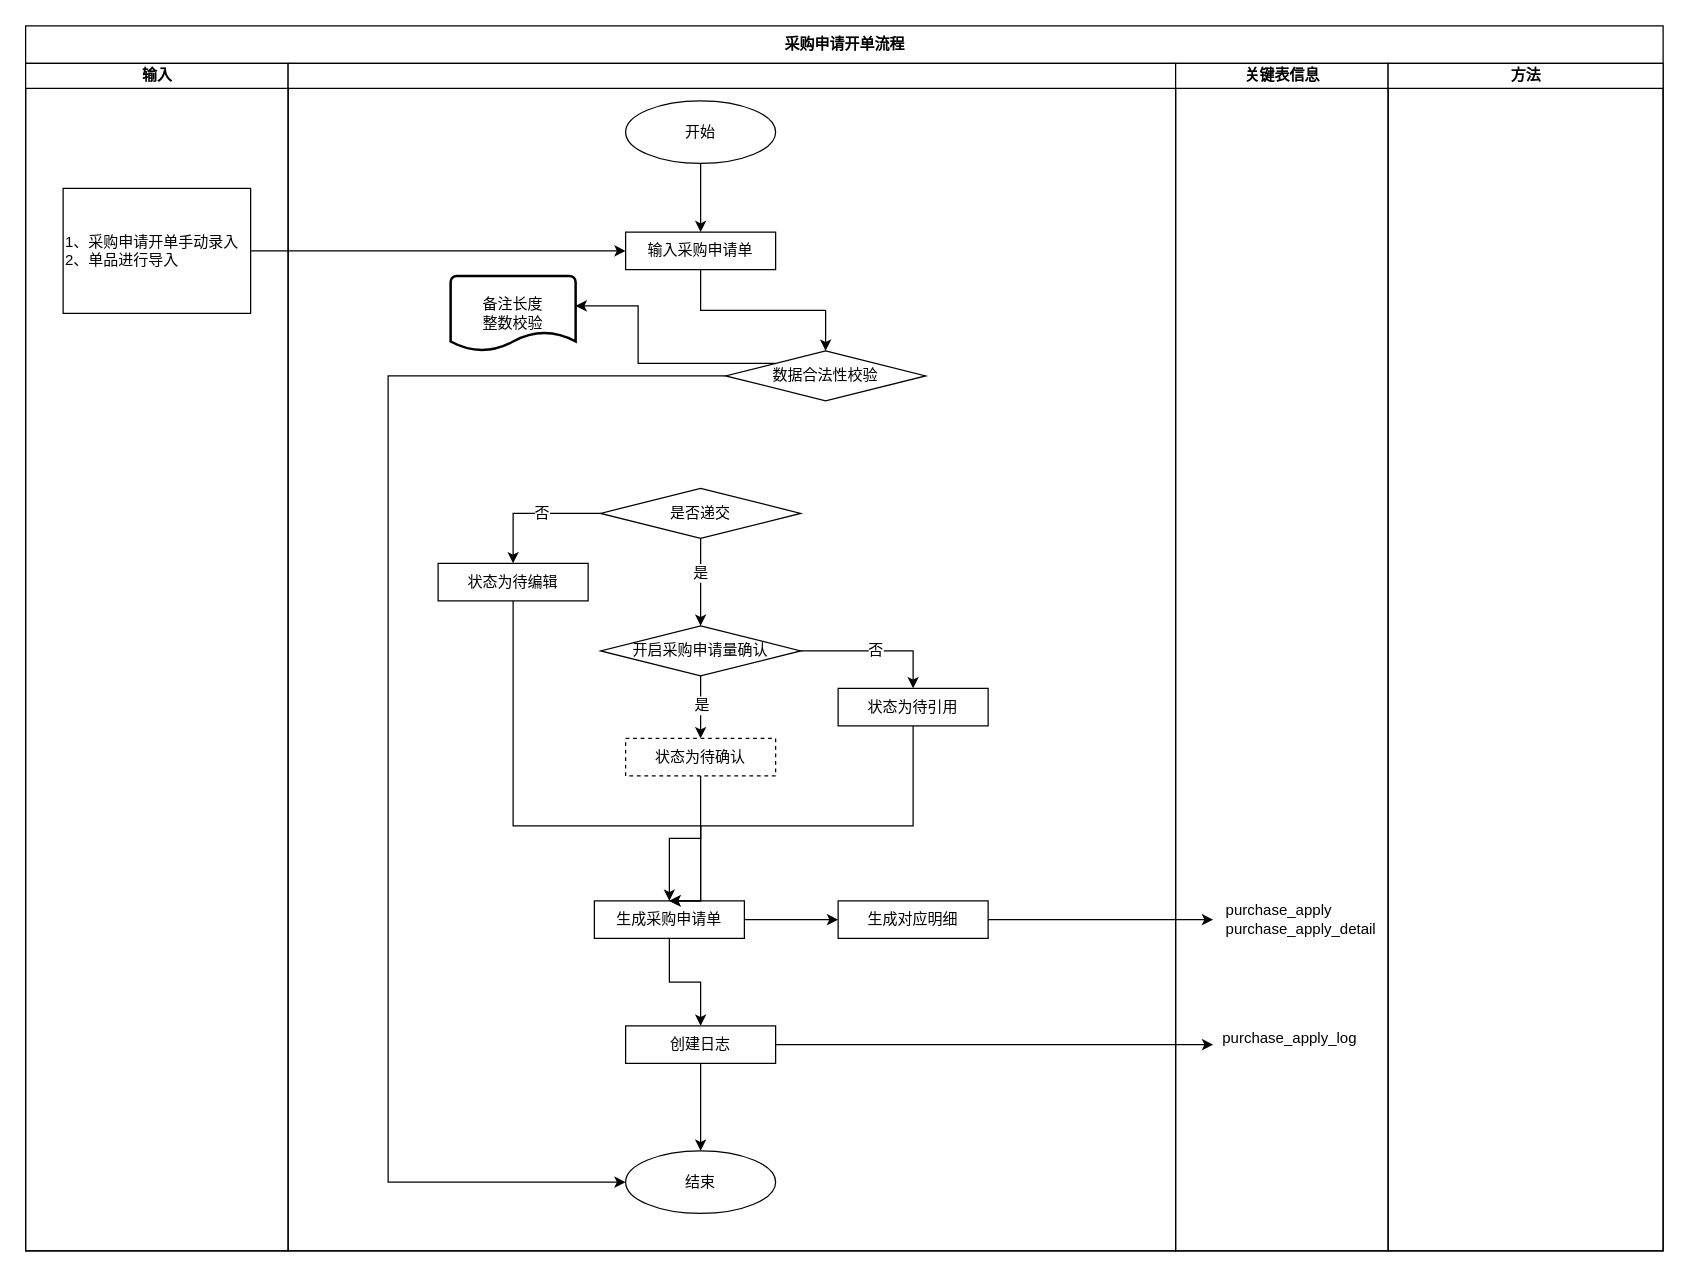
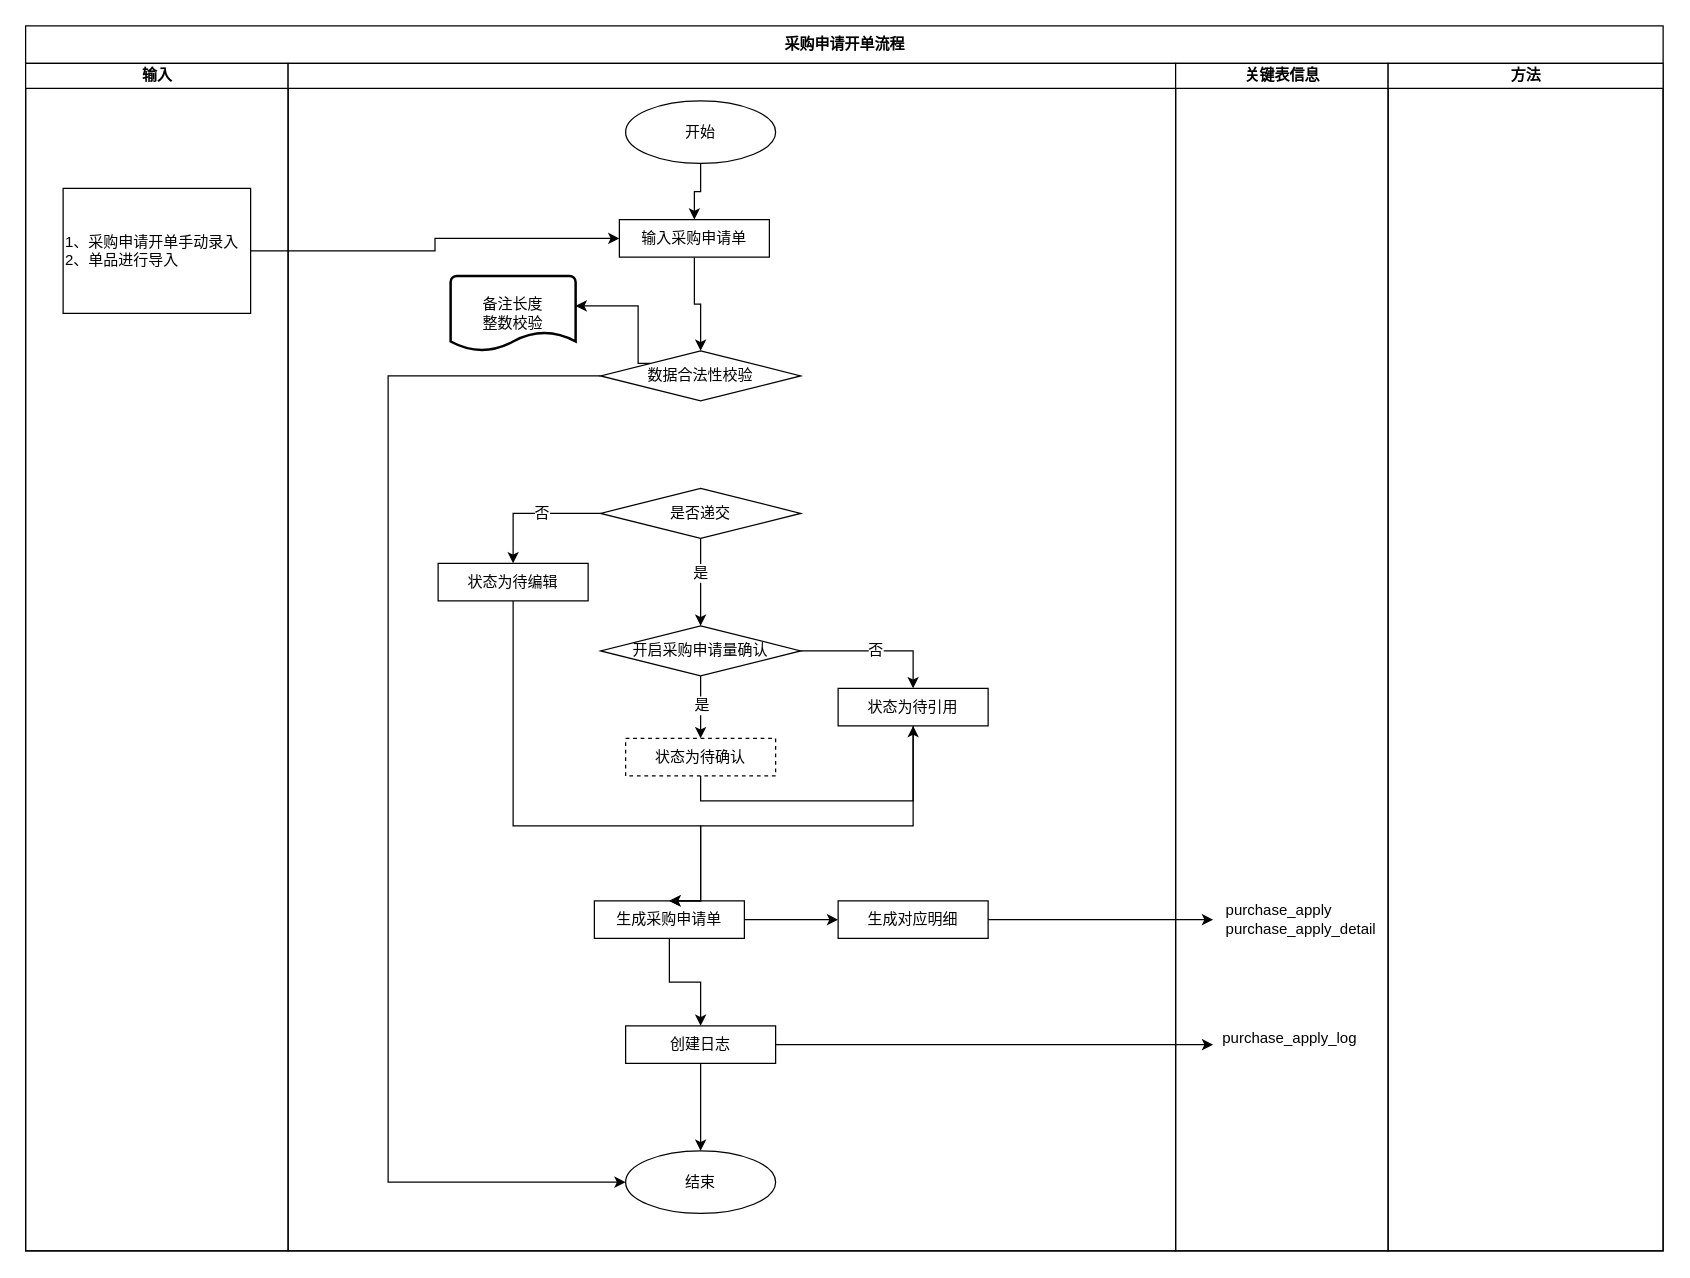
- <mxCell id="9" value="输入采购申请单" style="rounded=0;whiteSpace=wrap;html=1;" parent="5" vertex="1"><mxGeometry x="270" y="135" width="120" height="30" as="geometry" /></mxCell>
+ <mxCell id="9" value="输入采购申请单" style="rounded=0;whiteSpace=wrap;html=1;" parent="5" vertex="1"><mxGeometry x="265" y="125" width="120" height="30" as="geometry" /></mxCell>
- <mxCell id="12" value="数据合法性校验" style="rhombus;whiteSpace=wrap;html=1;" parent="5" vertex="1"><mxGeometry x="350" y="230" width="160" height="40" as="geometry" /></mxCell>
+ <mxCell id="12" value="数据合法性校验" style="rhombus;whiteSpace=wrap;html=1;" parent="5" vertex="1"><mxGeometry x="250" y="230" width="160" height="40" as="geometry" /></mxCell>
- <mxCell id="22" style="edgeStyle=orthogonalEdgeStyle;rounded=0;orthogonalLoop=1;jettySize=auto;html=1;exitX=0.5;exitY=1;exitDx=0;exitDy=0;" parent="5" source="23" target="26" edge="1"><mxGeometry relative="1" as="geometry" /></mxCell>
+ <mxCell id="22" style="edgeStyle=orthogonalEdgeStyle;rounded=0;orthogonalLoop=1;jettySize=auto;html=1;exitX=0.5;exitY=1;exitDx=0;exitDy=0;" parent="5" source="23" target="35" edge="1"><mxGeometry relative="1" as="geometry" /></mxCell>
